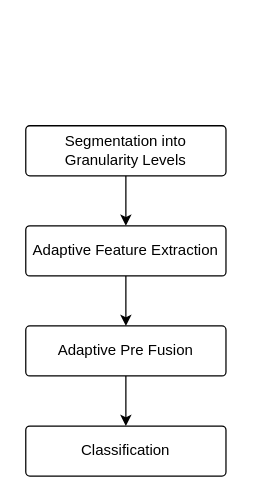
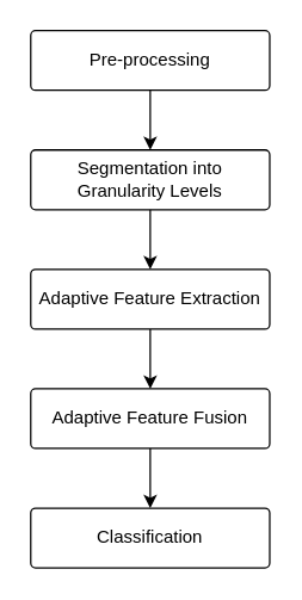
+ <mxCell id="3" value="Pre-processing" style="rounded=1;whiteSpace=wrap;html=1;arcSize=8;" vertex="1" parent="1"><mxGeometry x="20" y="20" width="160" height="40" as="geometry" /></mxCell>
+ <mxCell id="2" style="edgeStyle=orthogonalEdgeStyle;rounded=0;orthogonalLoop=1;jettySize=auto;html=1;exitX=0.5;exitY=1;exitDx=0;exitDy=0;entryX=0.5;entryY=0;entryDx=0;entryDy=0;" edge="1" parent="1" source="3" target="5"><mxGeometry relative="1" as="geometry" /></mxCell>
- <mxCell id="9" value="Adaptive Pre Fusion" style="rounded=1;whiteSpace=wrap;html=1;arcSize=8;" vertex="1" parent="1"><mxGeometry x="20" y="260" width="160" height="40" as="geometry" /></mxCell>
+ <mxCell id="9" value="Adaptive Feature Fusion" style="rounded=1;whiteSpace=wrap;html=1;arcSize=8;" vertex="1" parent="1"><mxGeometry x="20" y="260" width="160" height="40" as="geometry" /></mxCell>
